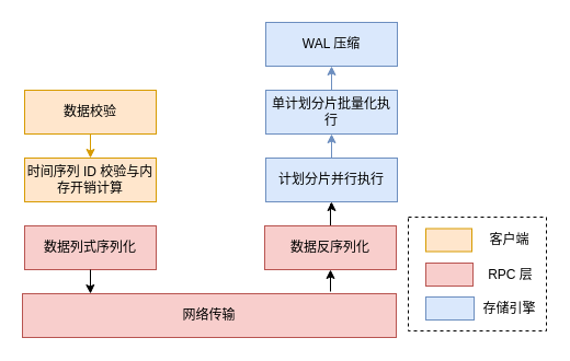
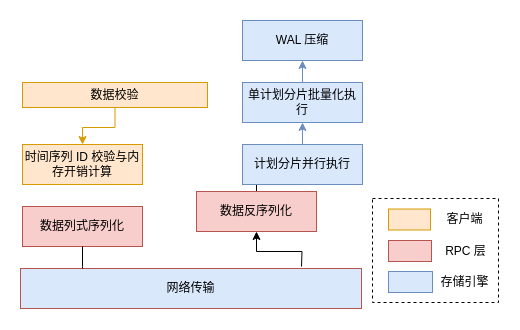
- <mxCell id="4" value="数据校验" style="rounded=0;whiteSpace=wrap;html=1;fillColor=#ffe6cc;strokeColor=#d79b00;" vertex="1" parent="1"><mxGeometry x="22" y="82" width="120" height="40" as="geometry" /></mxCell>
+ <mxCell id="4" value="数据校验" style="rounded=0;whiteSpace=wrap;html=1;fillColor=#ffe6cc;strokeColor=#d79b00;" vertex="1" parent="1"><mxGeometry x="22" y="82" width="185" height="25" as="geometry" /></mxCell>
- <mxCell id="10" value="数据反序列化" style="rounded=0;whiteSpace=wrap;html=1;fillColor=#f8cecc;strokeColor=#b85450;" vertex="1" parent="1"><mxGeometry x="241" y="206" width="120" height="40" as="geometry" /></mxCell>
+ <mxCell id="10" value="数据反序列化" style="rounded=0;whiteSpace=wrap;html=1;fillColor=#f8cecc;strokeColor=#b85450;" vertex="1" parent="1"><mxGeometry x="196" y="191" width="120" height="40" as="geometry" /></mxCell>
- <mxCell id="16" style="edgeStyle=orthogonalEdgeStyle;rounded=0;orthogonalLoop=1;jettySize=auto;html=1;entryX=0.182;entryY=0;entryDx=0;entryDy=0;entryPerimeter=0;" edge="1" parent="1" source="6" target="7"><mxGeometry relative="1" as="geometry" /></mxCell>
+ <mxCell id="16" style="edgeStyle=orthogonalEdgeStyle;rounded=0;orthogonalLoop=1;jettySize=auto;html=1;entryX=0.182;entryY=0;entryDx=0;entryDy=0;entryPerimeter=0;endArrow=none;" edge="1" parent="1" source="6" target="7"><mxGeometry relative="1" as="geometry" /></mxCell>
- <mxCell id="7" value="网络传输" style="rounded=0;whiteSpace=wrap;html=1;fillColor=#f8cecc;strokeColor=#b85450;" vertex="1" parent="1"><mxGeometry x="20" y="268" width="341" height="40" as="geometry" /></mxCell>
+ <mxCell id="7" value="网络传输" style="rounded=0;whiteSpace=wrap;html=1;fillColor=#dae8fc;strokeColor=#b85450;" vertex="1" parent="1"><mxGeometry x="20" y="268" width="341" height="40" as="geometry" /></mxCell>
